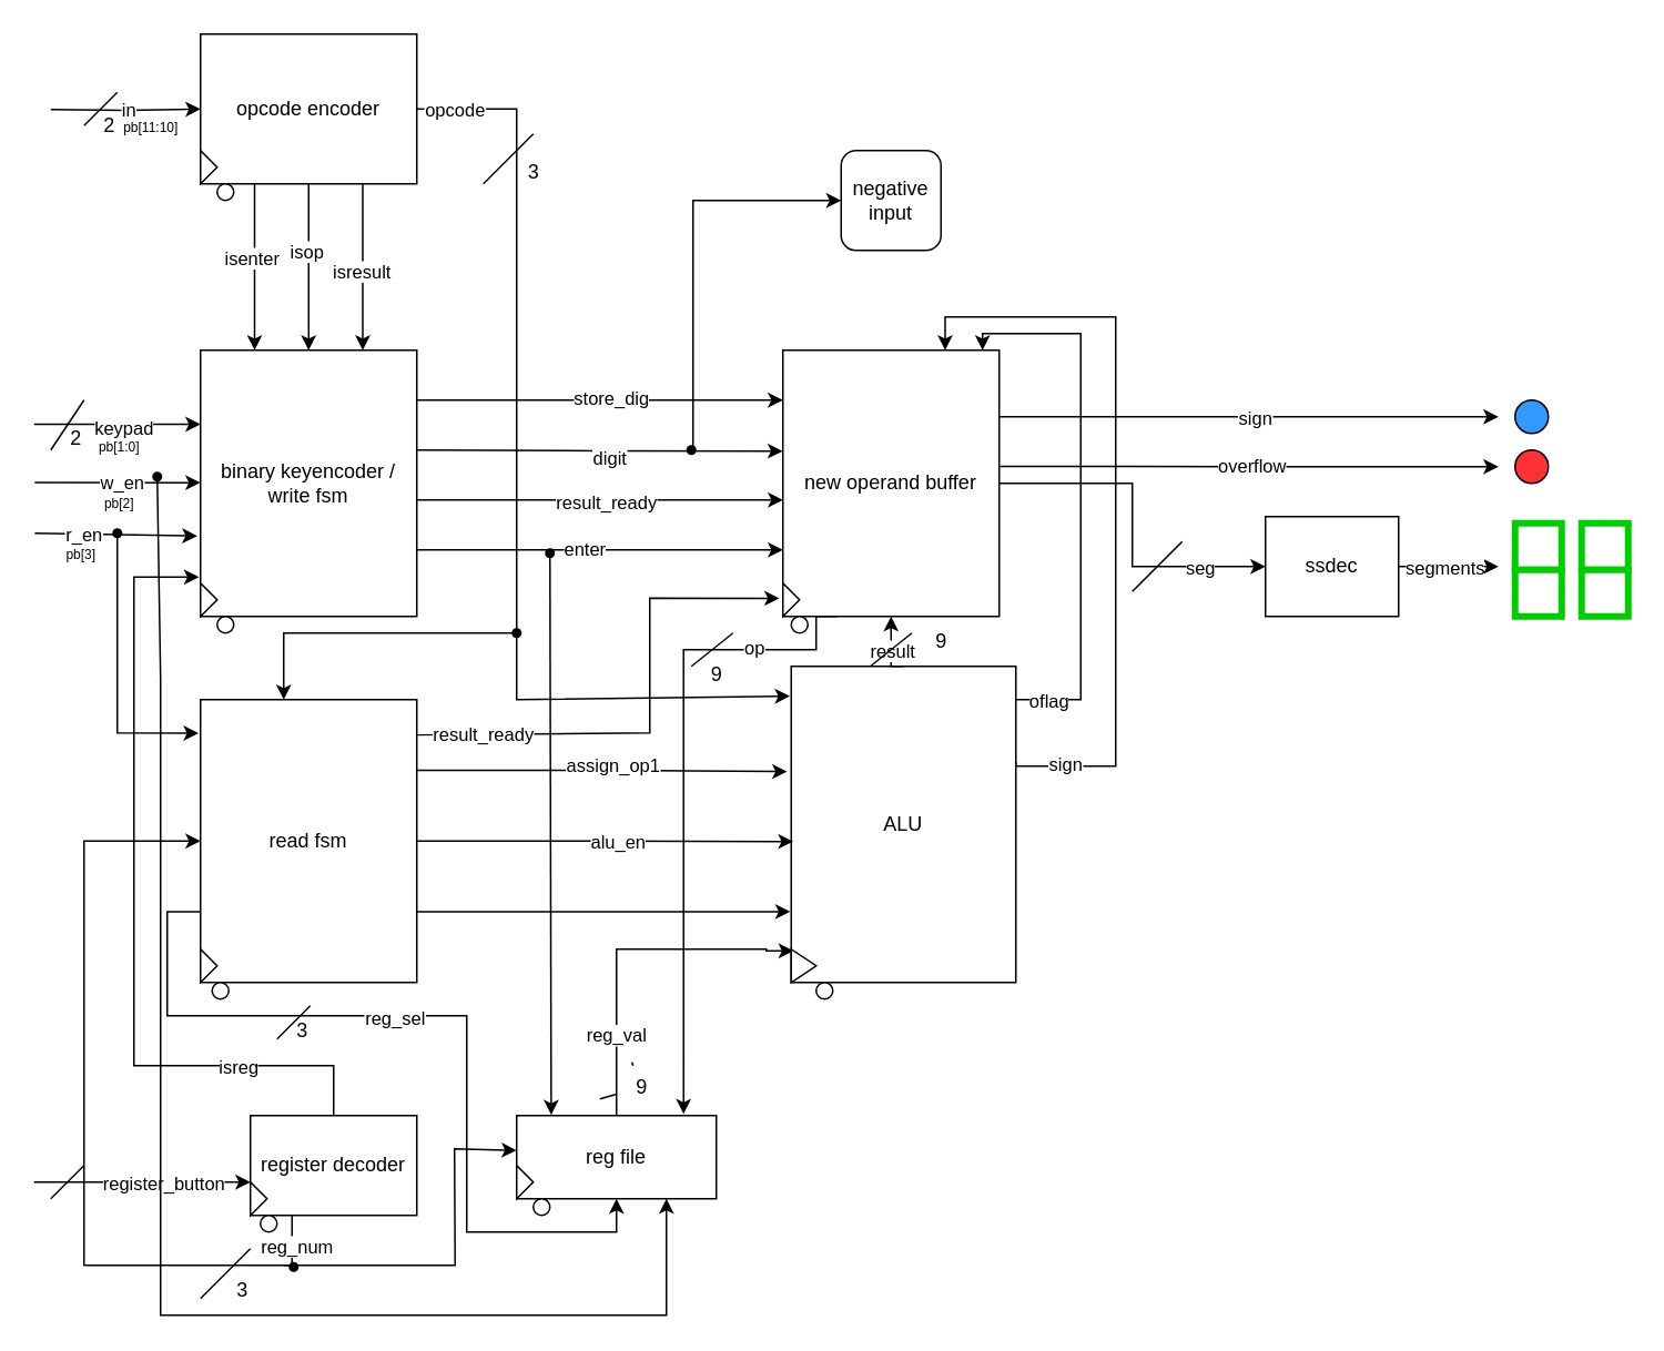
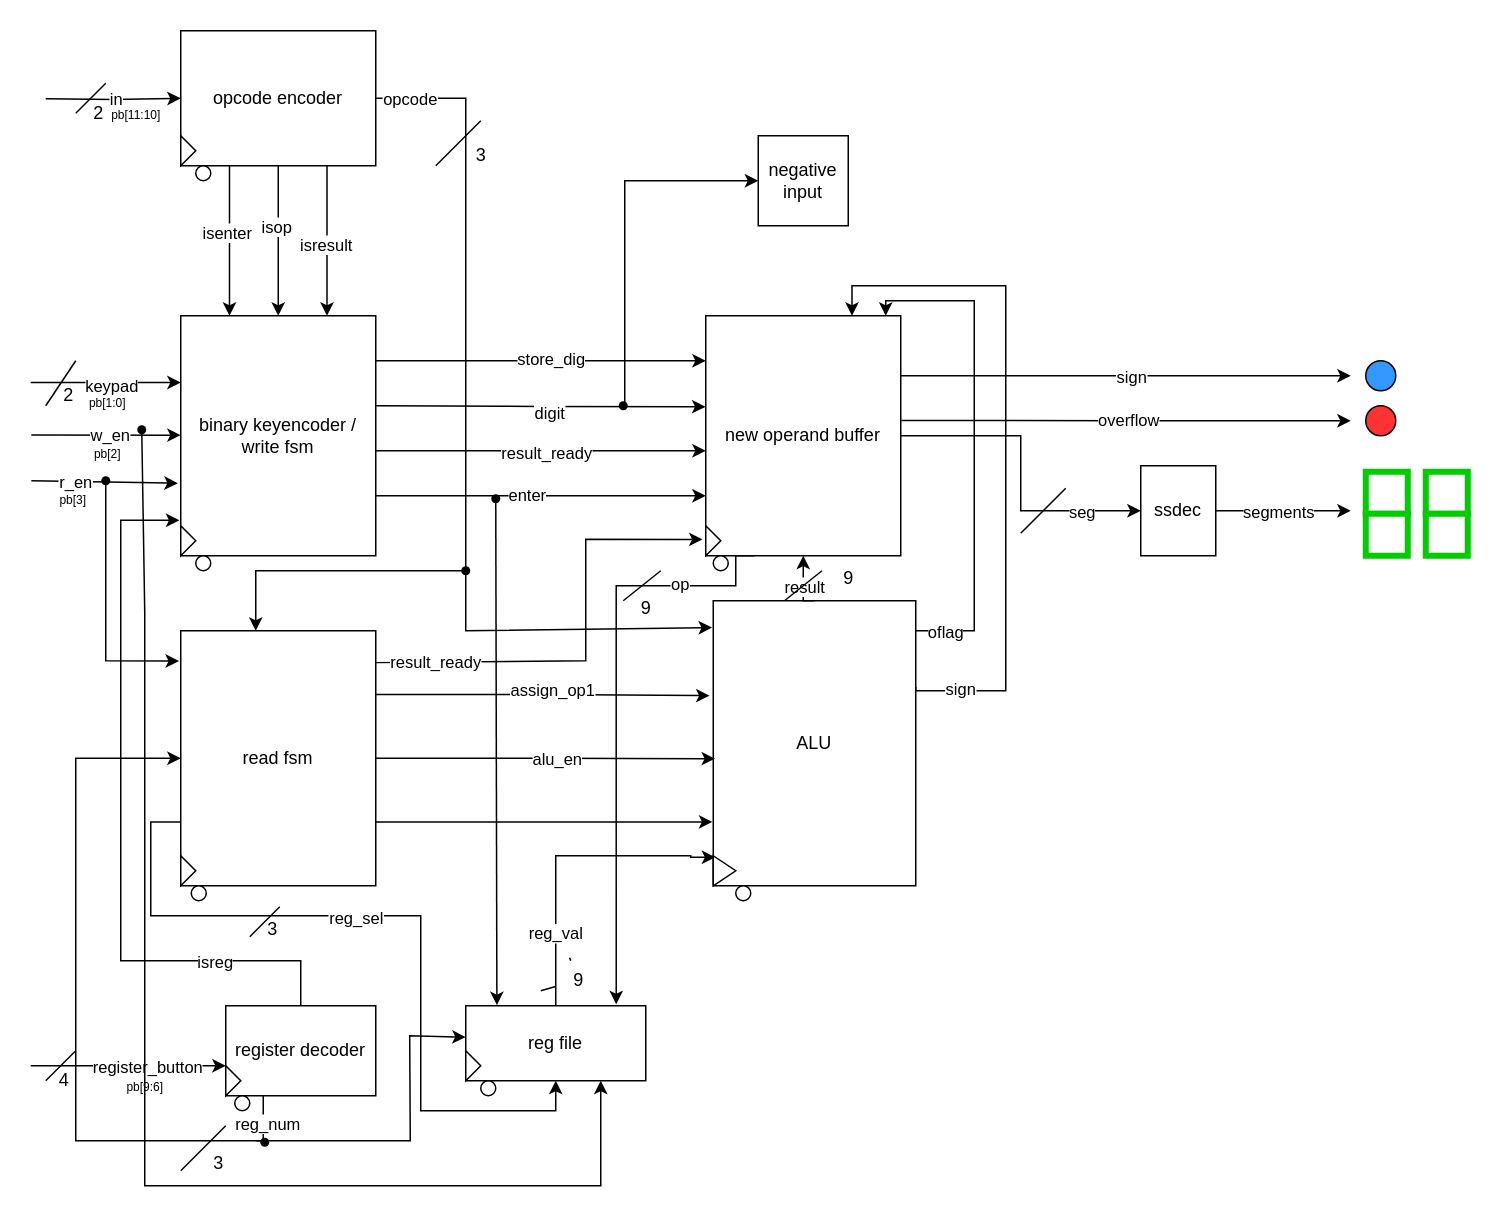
- <mxCell id="11" value="negative input" style="whiteSpace=wrap;html=1;rounded=1;" vertex="1" parent="2"><mxGeometry x="485" y="70" width="60" height="60" as="geometry" /></mxCell>
+ <mxCell id="11" value="negative input" style="whiteSpace=wrap;html=1;" vertex="1" parent="2"><mxGeometry x="485" y="70" width="60" height="60" as="geometry" /></mxCell>
- <mxCell id="55" value="ssdec" style="whiteSpace=wrap;html=1;" vertex="1" parent="2"><mxGeometry x="740" y="290" width="80" height="60" as="geometry" /></mxCell>
+ <mxCell id="55" value="ssdec" style="whiteSpace=wrap;html=1;" vertex="1" parent="2"><mxGeometry x="740" y="290" width="50" height="60" as="geometry" /></mxCell>
+ <mxCell id="124" value="4" style="text;html=1;align=center;verticalAlign=middle;resizable=0;points=[];autosize=1;strokeColor=none;fillColor=none;" vertex="1" parent="2"><mxGeometry x="9" y="687" width="25" height="26" as="geometry" /></mxCell>
+ <mxCell id="122" value="&lt;font style=&quot;font-size: 8px;&quot;&gt;pb[9:6]&lt;/font&gt;" style="text;html=1;align=center;verticalAlign=middle;resizable=0;points=[];autosize=1;strokeColor=none;fillColor=none;" vertex="1" parent="2"><mxGeometry x="55" y="690" width="42" height="26" as="geometry" /></mxCell>
